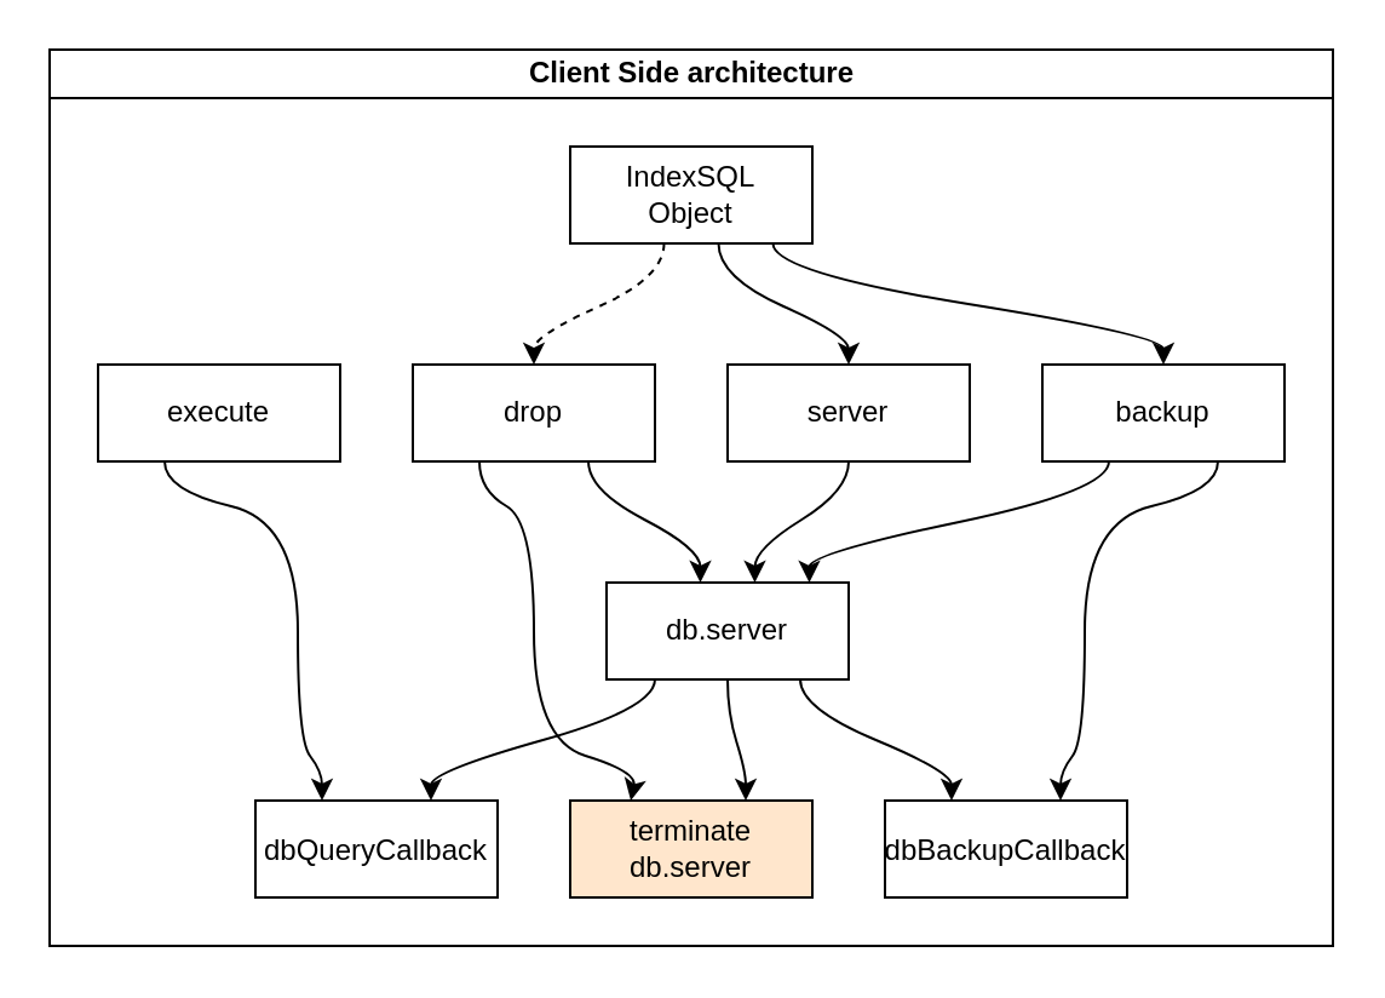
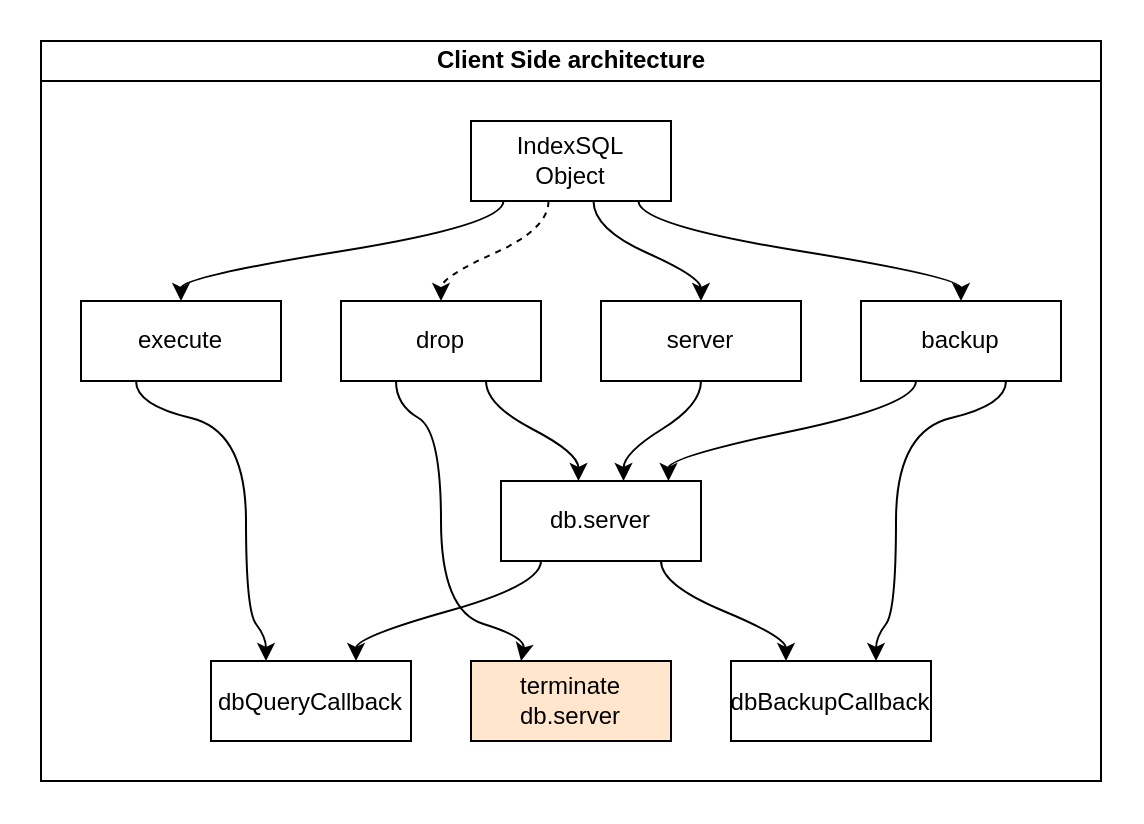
+ <mxCell id="6" value="" style="html=1;curved=1;noEdgeStyle=1;orthogonal=1;" parent="2" source="3" target="5" edge="1"><mxGeometry relative="1" as="geometry"><Array as="points"><mxPoint x="231.25" y="92" /><mxPoint x="70" y="118" /></Array></mxGeometry></mxCell>
- <mxCell id="21" value="" style="html=1;curved=1;noEdgeStyle=1;orthogonal=1;" parent="2" source="10" target="22" edge="1"><mxGeometry relative="1" as="geometry"><mxPoint x="490" y="490" as="sourcePoint" /><Array as="points"><mxPoint x="280" y="274" /><mxPoint x="287.5" y="298" /></Array></mxGeometry></mxCell>
